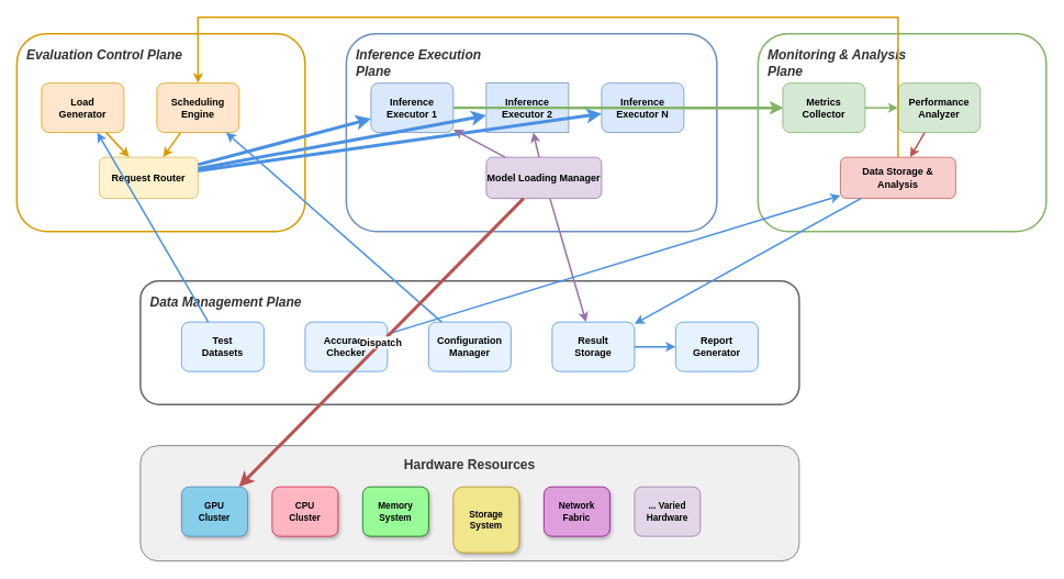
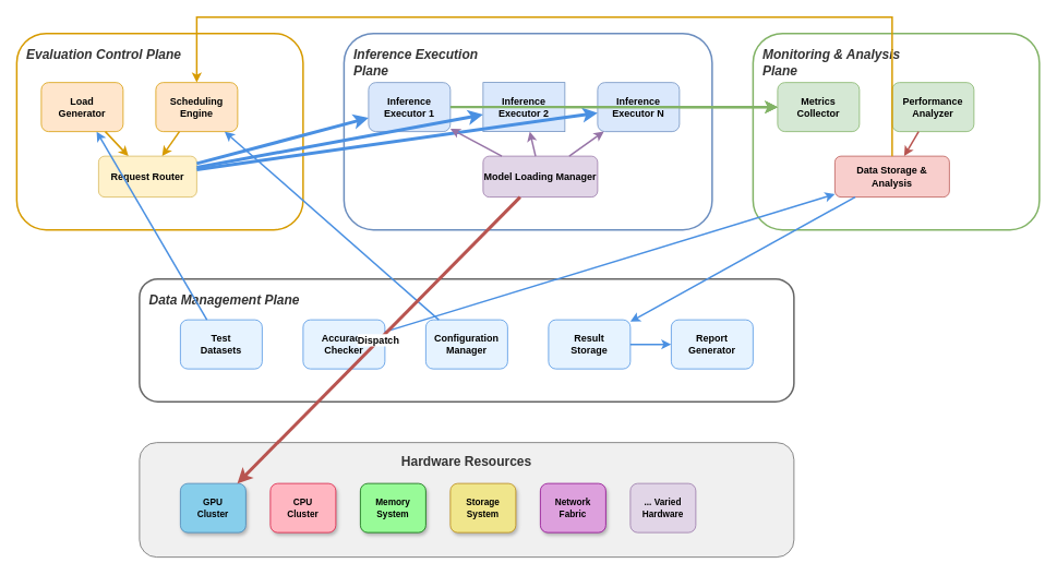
- <mxCell id="44" value="" style="endArrow=classic;html=1;rounded=0;strokeColor=#82B366;strokeWidth=2;" edge="1" parent="1" source="15" target="16"><mxGeometry width="50" height="50" relative="1" as="geometry"><mxPoint x="1050" y="130" as="sourcePoint" /><mxPoint x="1090" y="130" as="targetPoint" /></mxGeometry></mxCell>
- <mxCell id="40" value="" style="endArrow=classic;html=1;rounded=0;strokeColor=#9673A6;strokeWidth=2;" edge="1" parent="1" source="12" target="23"><mxGeometry width="50" height="50" relative="1" as="geometry"><mxPoint x="730" y="190" as="sourcePoint" /><mxPoint x="780" y="160" as="targetPoint" /></mxGeometry></mxCell>
+ <mxCell id="40" value="" style="endArrow=classic;html=1;rounded=0;strokeColor=#9673A6;strokeWidth=2;" edge="1" parent="1" source="12" target="11"><mxGeometry width="50" height="50" relative="1" as="geometry"><mxPoint x="730" y="190" as="sourcePoint" /><mxPoint x="780" y="160" as="targetPoint" /></mxGeometry></mxCell>
- <mxCell id="30" value="Storage&#10;System" style="rounded=1;whiteSpace=wrap;html=1;fillColor=#F0E68C;strokeColor=#B8860B;fontSize=11;fontStyle=1;shadow=1;" vertex="1" parent="1"><mxGeometry x="550" y="590" width="80" height="80" as="geometry" /></mxCell>
+ <mxCell id="30" value="Storage&#10;System" style="rounded=1;whiteSpace=wrap;html=1;fillColor=#F0E68C;strokeColor=#B8860B;fontSize=11;fontStyle=1;shadow=1;" vertex="1" parent="1"><mxGeometry x="550" y="590" width="80" height="60" as="geometry" /></mxCell>
